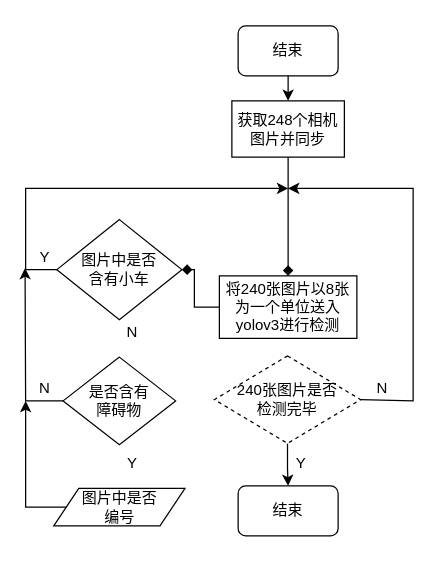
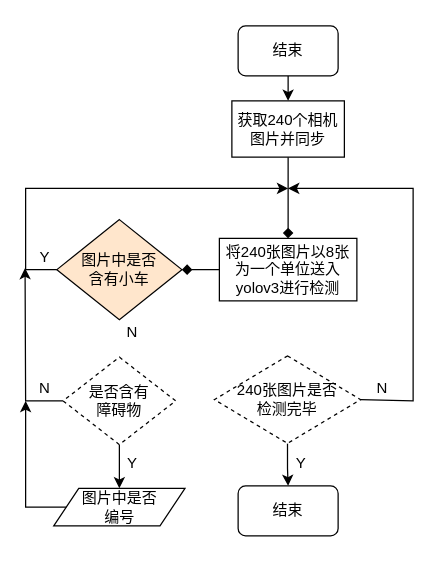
- <mxCell id="4" value="获取248个相机图片并同步" style="rounded=0;whiteSpace=wrap;html=1;" vertex="1" parent="1"><mxGeometry x="185" y="80" width="90" height="45" as="geometry" /></mxCell>
+ <mxCell id="4" value="获取240个相机图片并同步" style="rounded=0;whiteSpace=wrap;html=1;" vertex="1" parent="1"><mxGeometry x="185" y="80" width="90" height="45" as="geometry" /></mxCell>
- <mxCell id="7" value="图片中是否&lt;br&gt;含有小车" style="rhombus;whiteSpace=wrap;html=1;rounded=0;" vertex="1" parent="1"><mxGeometry x="45" y="175" width="100" height="80" as="geometry" /></mxCell>
+ <mxCell id="7" value="图片中是否&lt;br&gt;含有小车" style="rhombus;whiteSpace=wrap;html=1;rounded=0;fillColor=#ffe6cc;" vertex="1" parent="1"><mxGeometry x="45" y="175" width="100" height="80" as="geometry" /></mxCell>
- <mxCell id="6" value="将240张图片以8张为一个单位送入yolov3进行检测" style="rounded=0;whiteSpace=wrap;html=1;" vertex="1" parent="1"><mxGeometry x="175" y="220" width="110" height="50" as="geometry" /></mxCell>
+ <mxCell id="6" value="将240张图片以8张为一个单位送入yolov3进行检测" style="rounded=0;whiteSpace=wrap;html=1;" vertex="1" parent="1"><mxGeometry x="175" y="190" width="110" height="50" as="geometry" /></mxCell>
- <mxCell id="11" value="是否含有&lt;br&gt;障碍物" style="rhombus;whiteSpace=wrap;html=1;" vertex="1" parent="1"><mxGeometry x="50" y="285" width="90" height="70" as="geometry" /></mxCell>
+ <mxCell id="11" value="是否含有&lt;br&gt;障碍物" style="rhombus;whiteSpace=wrap;html=1;dashed=1;" vertex="1" parent="1"><mxGeometry x="50" y="285" width="90" height="70" as="geometry" /></mxCell>
+ <mxCell id="10" style="edgeStyle=orthogonalEdgeStyle;rounded=0;orthogonalLoop=1;jettySize=auto;html=1;" edge="1" parent="1" source="11" target="13"><mxGeometry relative="1" as="geometry" /></mxCell>
